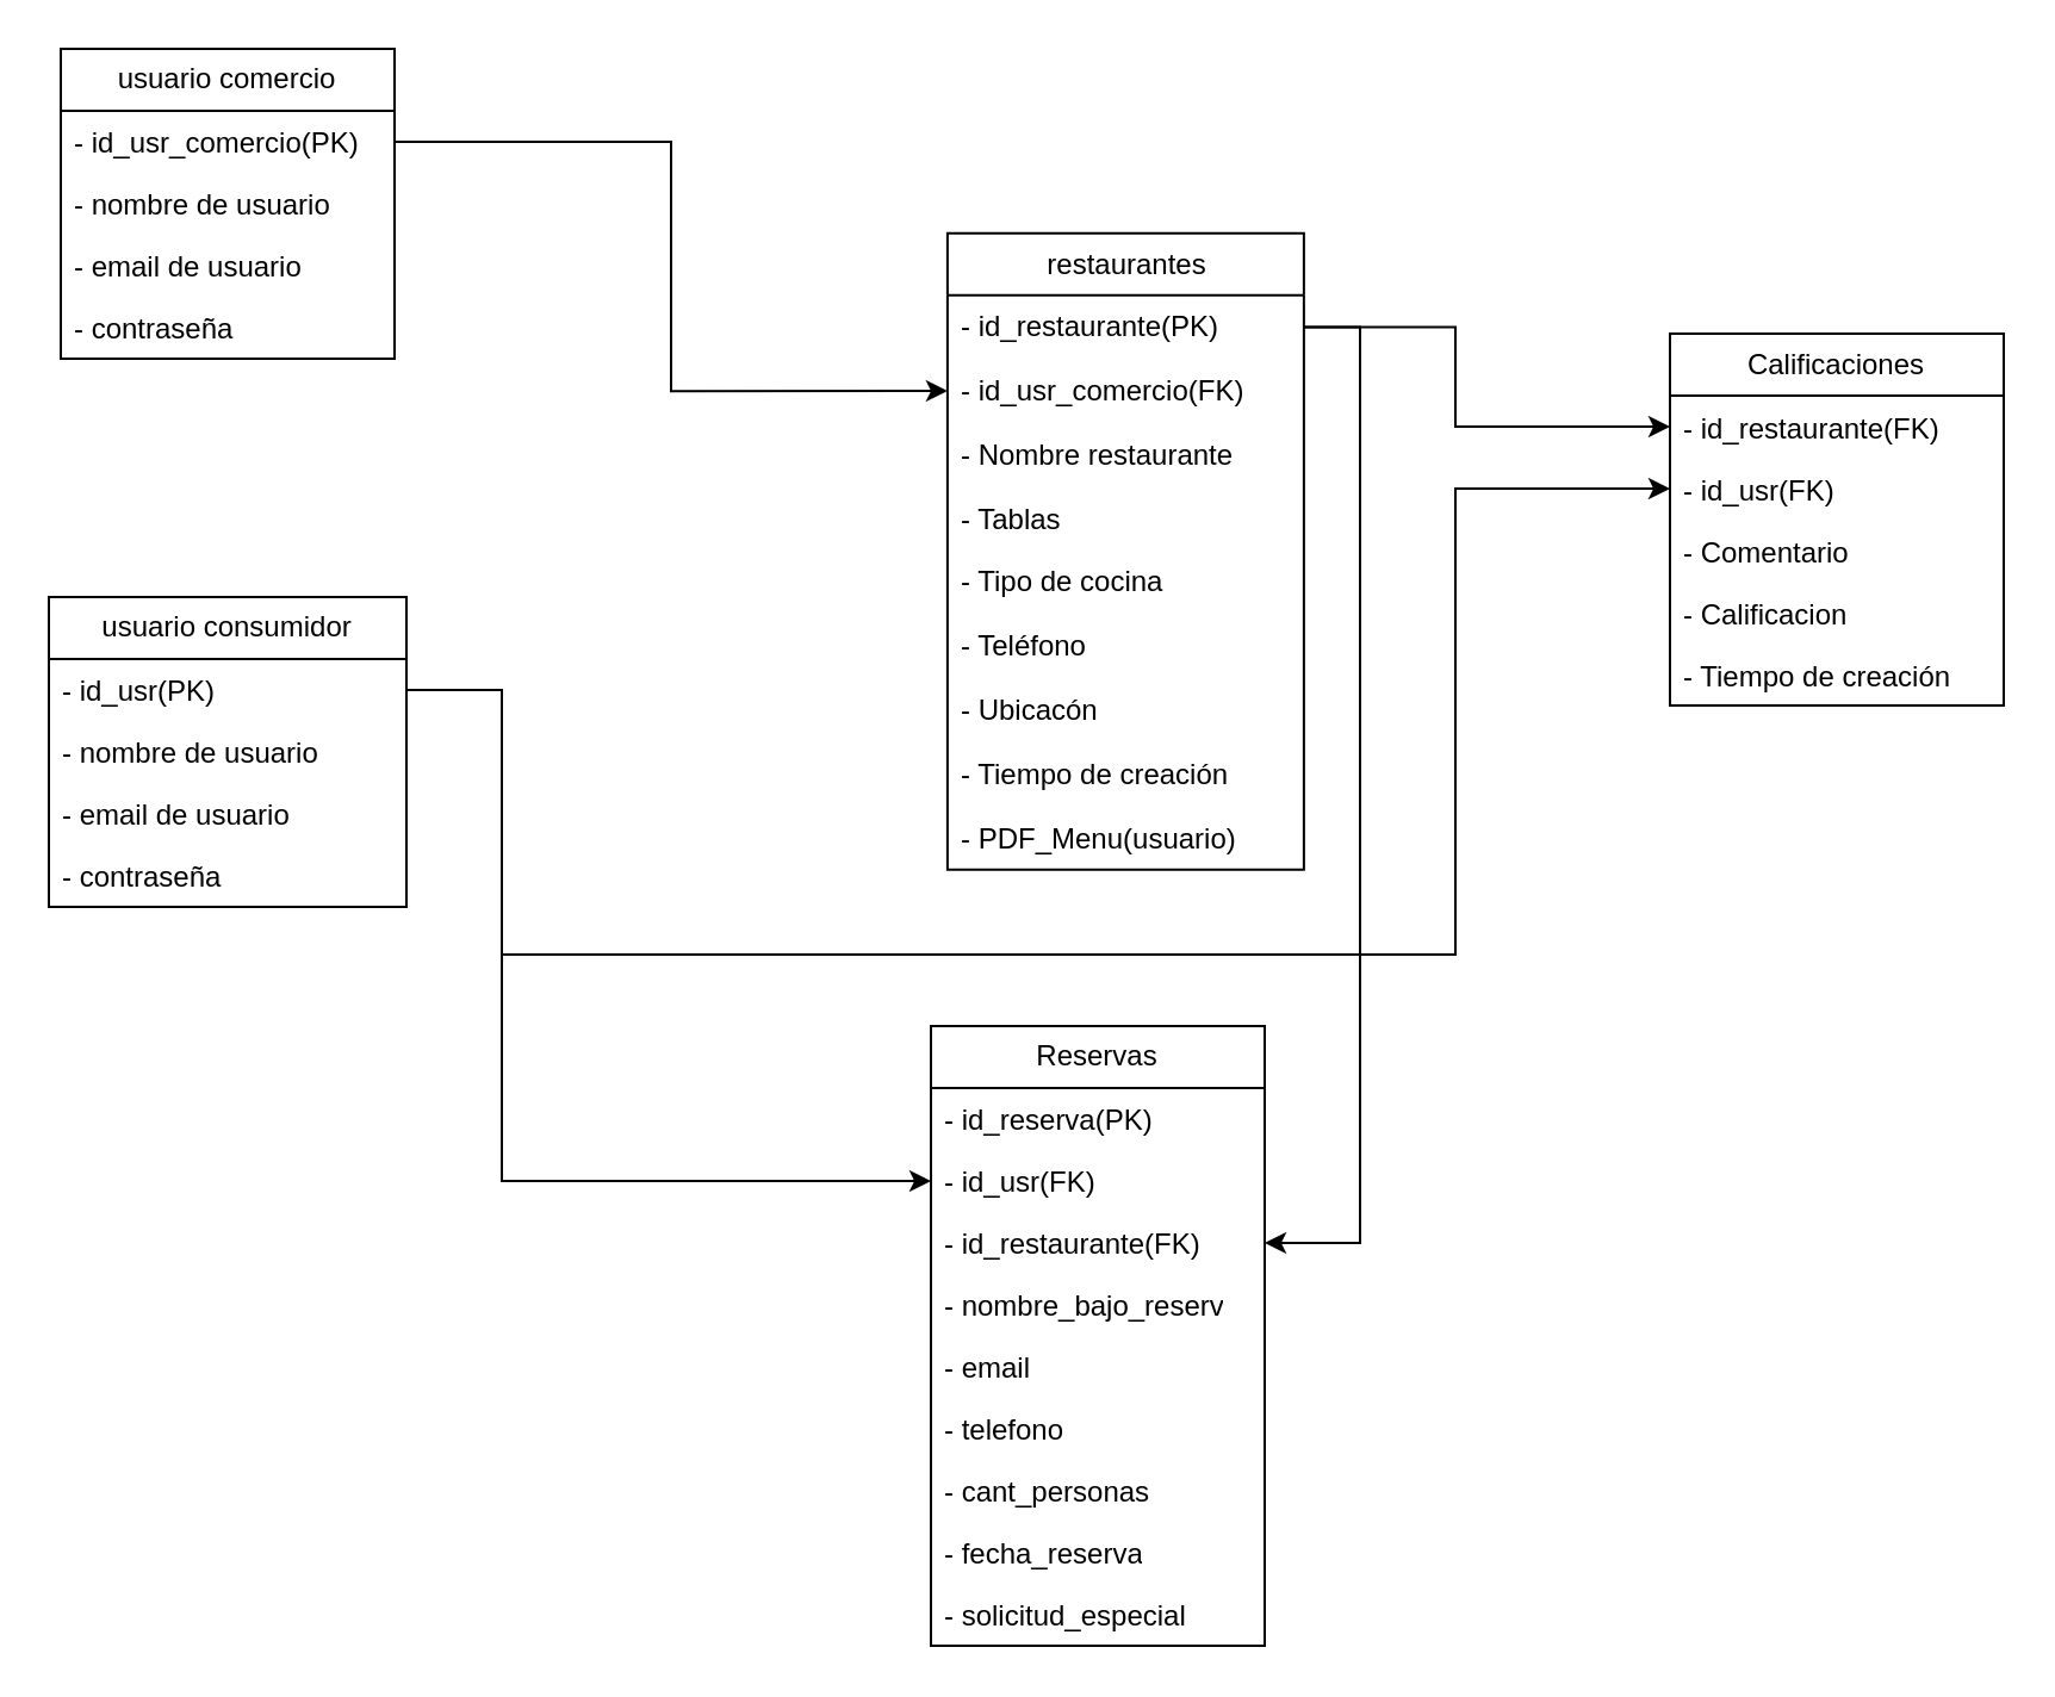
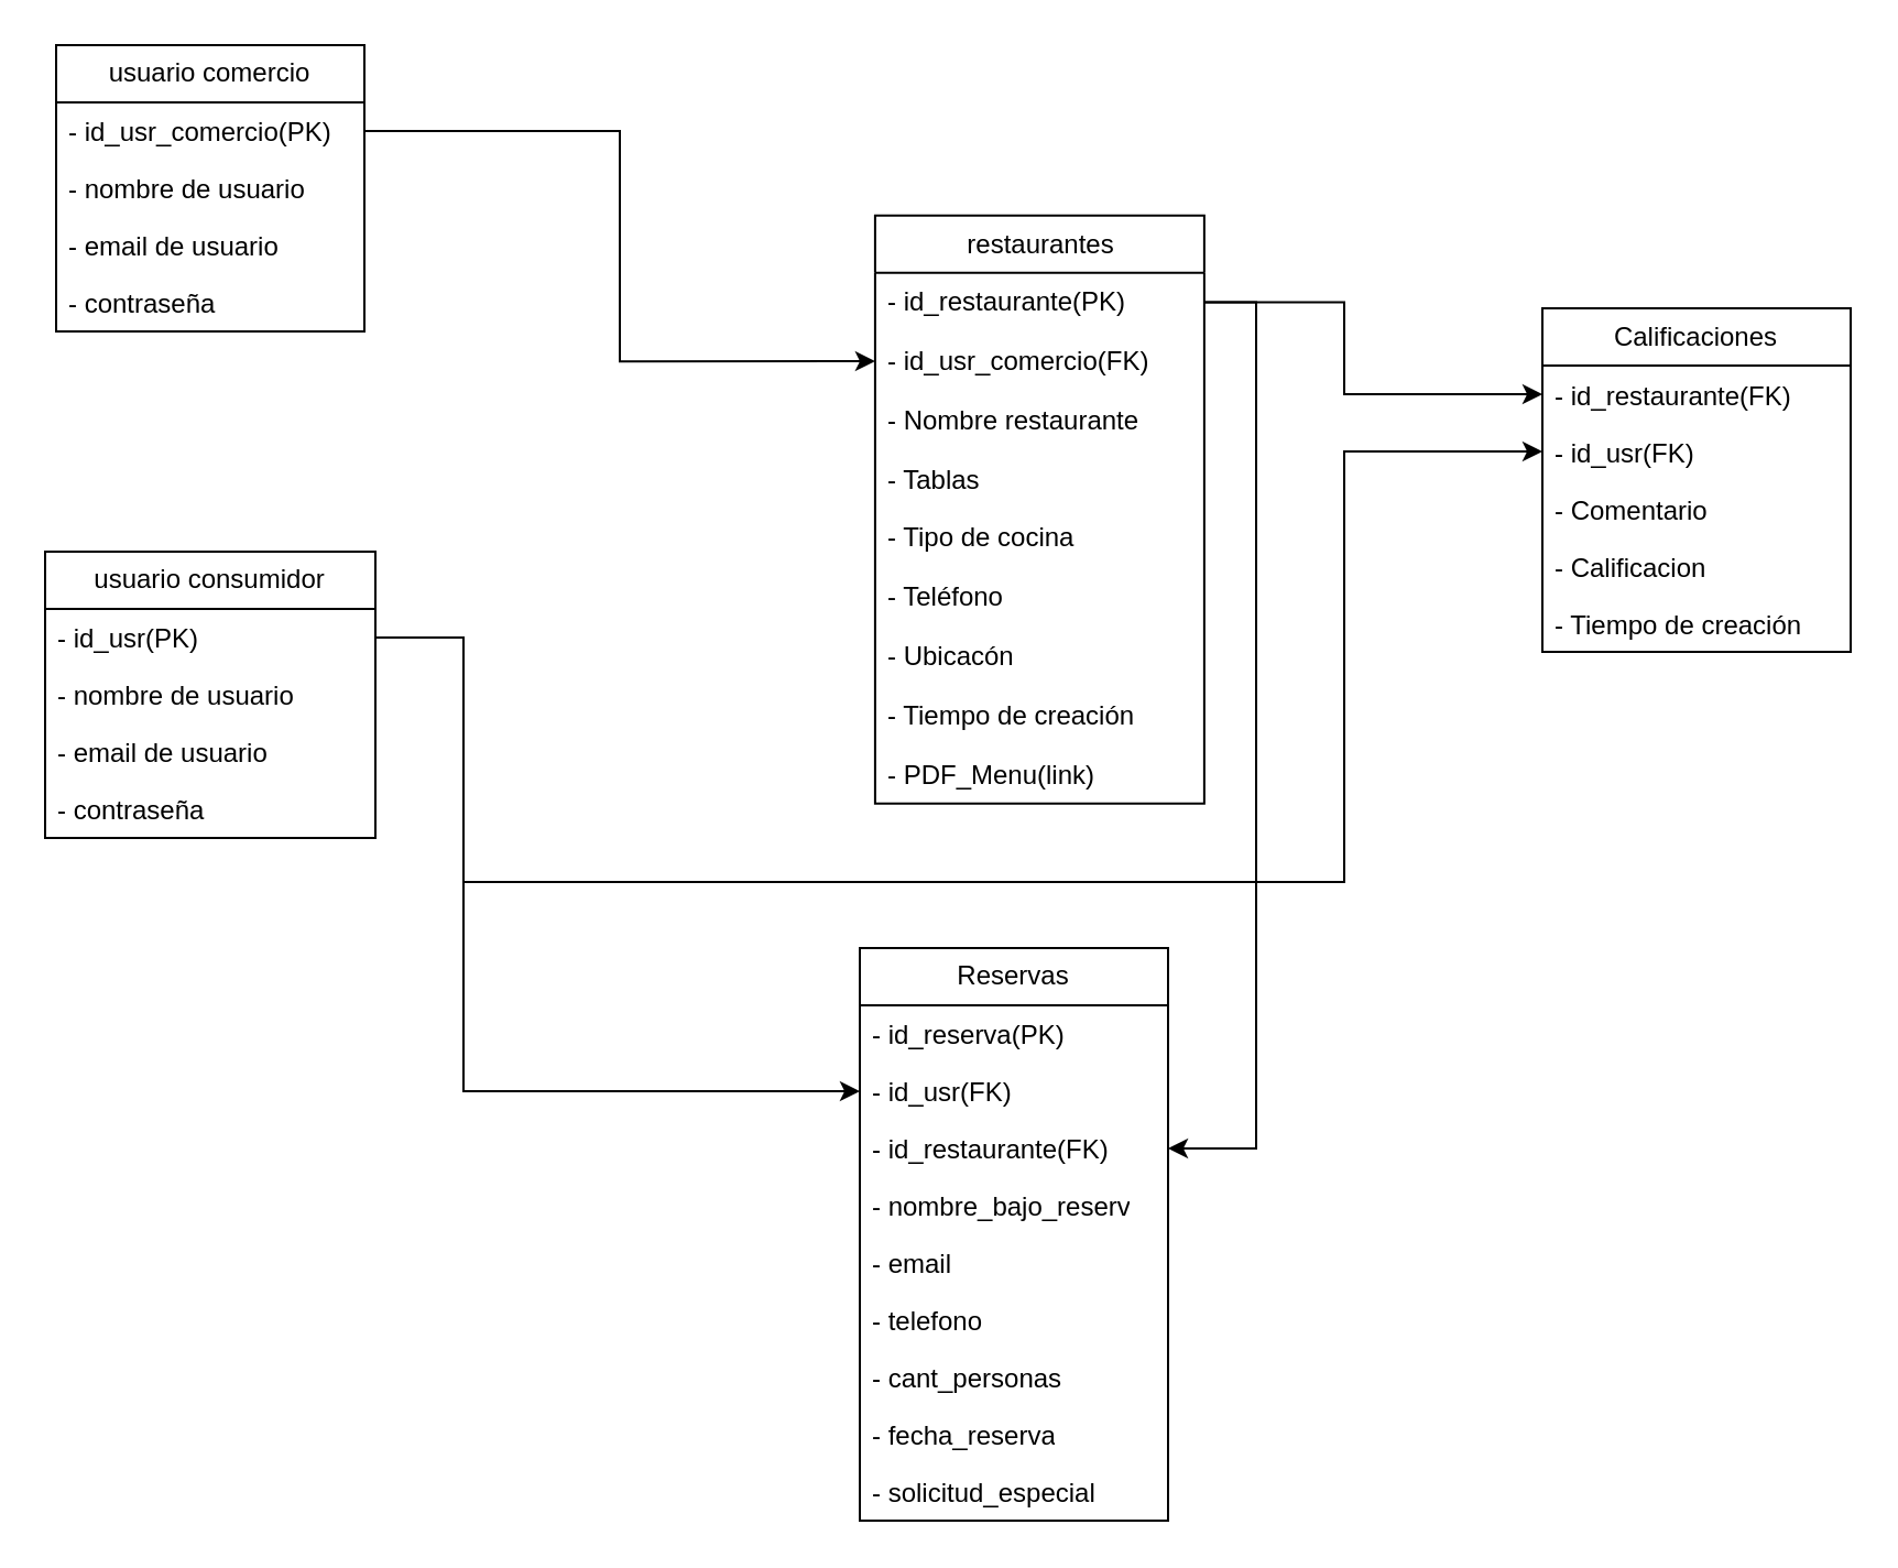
- <mxCell id="28" value="- PDF_Menu(usuario)" style="text;strokeColor=none;fillColor=none;align=left;verticalAlign=top;spacingLeft=4;spacingRight=4;overflow=hidden;rotatable=0;points=[[0,0.5],[1,0.5]];portConstraint=eastwest;whiteSpace=wrap;html=1;container=0;" vertex="1" parent="19"><mxGeometry y="240.236" width="149.491" height="26.78" as="geometry" /></mxCell>
+ <mxCell id="28" value="- PDF_Menu(link)" style="text;strokeColor=none;fillColor=none;align=left;verticalAlign=top;spacingLeft=4;spacingRight=4;overflow=hidden;rotatable=0;points=[[0,0.5],[1,0.5]];portConstraint=eastwest;whiteSpace=wrap;html=1;container=0;" vertex="1" parent="19"><mxGeometry y="240.236" width="149.491" height="26.78" as="geometry" /></mxCell>
